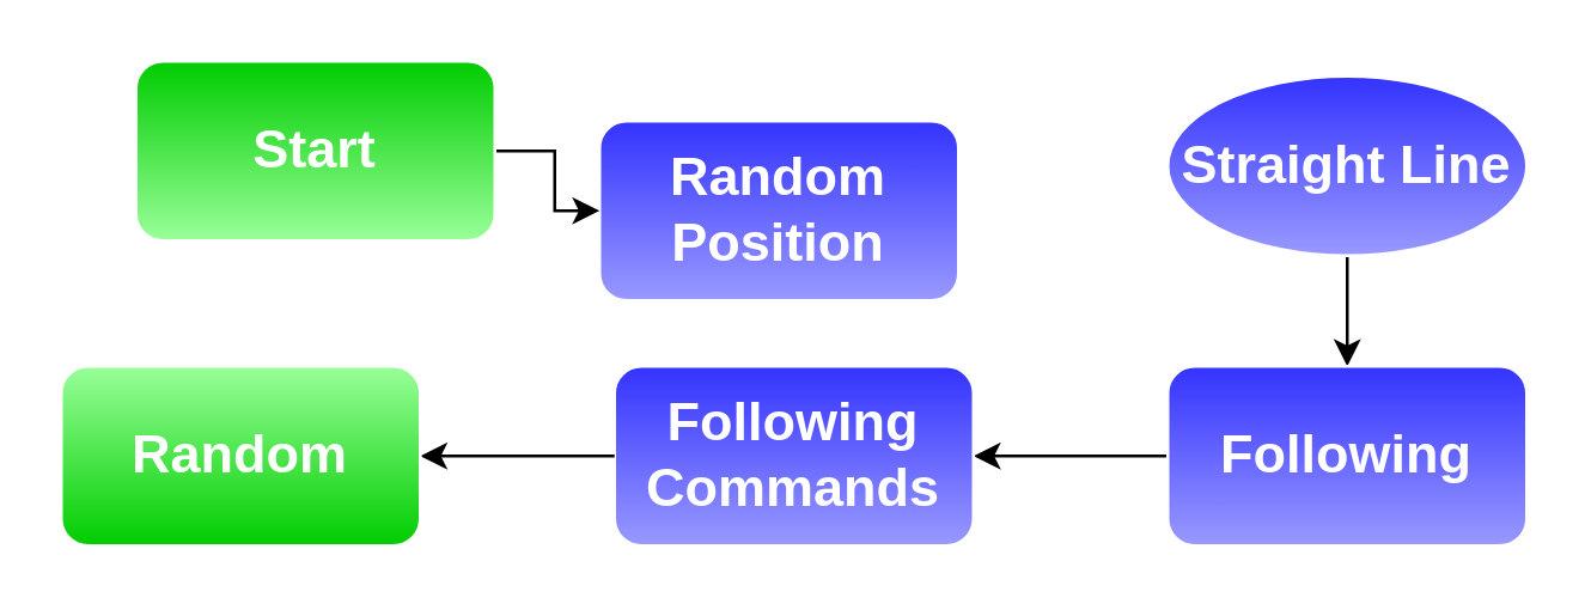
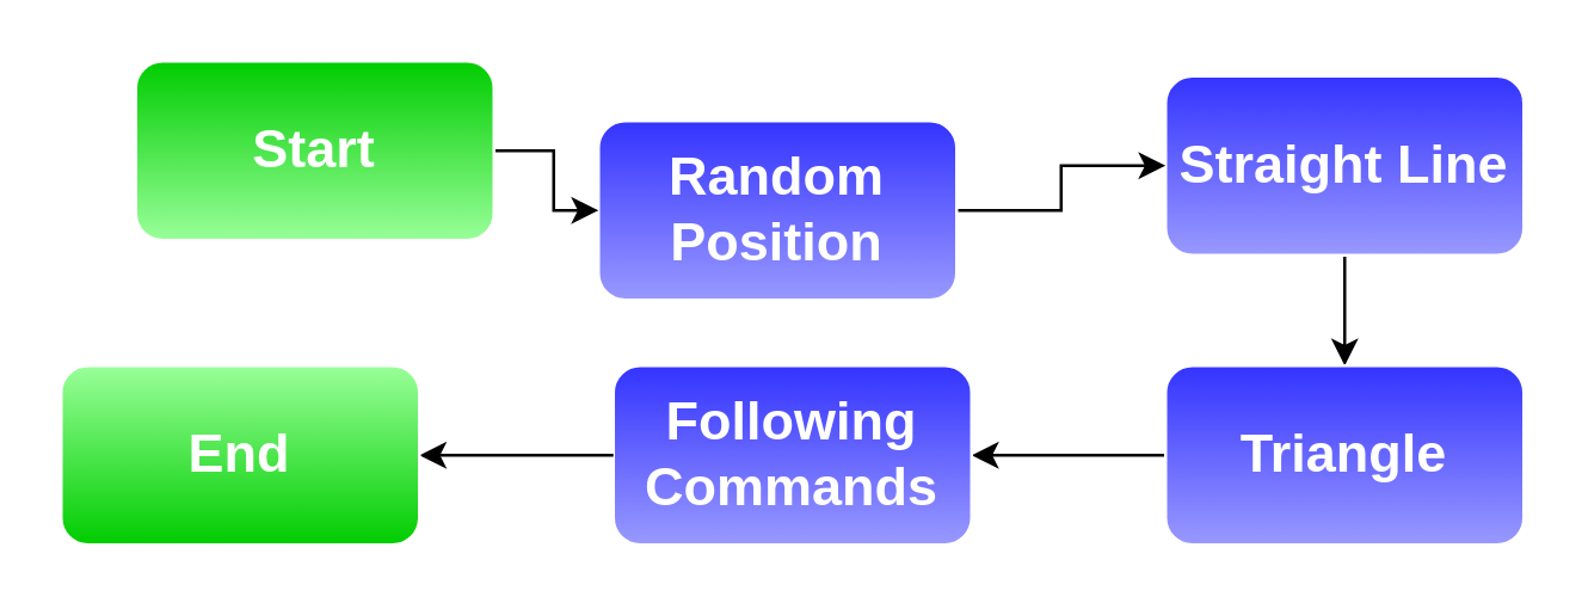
- <mxCell id="3" value="Straight Line" style="ellipse;whiteSpace=wrap;html=1;fontStyle=1;fontSize=18;fillColor=#3333FF;strokeColor=#FFFFFF;fontColor=#FFFFFF;gradientColor=#9999FF;" vertex="1" parent="1"><mxGeometry x="390" y="25" width="120" height="60" as="geometry" /></mxCell>
+ <mxCell id="3" value="Straight Line" style="rounded=1;whiteSpace=wrap;html=1;fontStyle=1;fontSize=18;fillColor=#3333FF;strokeColor=#FFFFFF;fontColor=#FFFFFF;gradientColor=#9999FF;" vertex="1" parent="1"><mxGeometry x="390" y="25" width="120" height="60" as="geometry" /></mxCell>
+ <mxCell id="7" value="" style="edgeStyle=orthogonalEdgeStyle;rounded=0;orthogonalLoop=1;jettySize=auto;html=1;" edge="1" parent="1" source="8" target="3"><mxGeometry relative="1" as="geometry" /></mxCell>
- <mxCell id="12" value="Random" style="rounded=1;whiteSpace=wrap;html=1;fontStyle=1;fontSize=18;fillColor=#99FF99;strokeColor=#FFFFFF;fontColor=#FFFFFF;gradientColor=#00CC00;" vertex="1" parent="1"><mxGeometry x="20" y="122" width="120" height="60" as="geometry" /></mxCell>
+ <mxCell id="12" value="End" style="rounded=1;whiteSpace=wrap;html=1;fontStyle=1;fontSize=18;fillColor=#99FF99;strokeColor=#FFFFFF;fontColor=#FFFFFF;gradientColor=#00CC00;" vertex="1" parent="1"><mxGeometry x="20" y="122" width="120" height="60" as="geometry" /></mxCell>
- <mxCell id="5" value="Following" style="rounded=1;whiteSpace=wrap;html=1;fontStyle=1;fontSize=18;fillColor=#3333FF;strokeColor=#FFFFFF;fontColor=#FFFFFF;gradientColor=#9999FF;" vertex="1" parent="1"><mxGeometry x="390" y="122" width="120" height="60" as="geometry" /></mxCell>
+ <mxCell id="5" value="Triangle" style="rounded=1;whiteSpace=wrap;html=1;fontStyle=1;fontSize=18;fillColor=#3333FF;strokeColor=#FFFFFF;fontColor=#FFFFFF;gradientColor=#9999FF;" vertex="1" parent="1"><mxGeometry x="390" y="122" width="120" height="60" as="geometry" /></mxCell>
